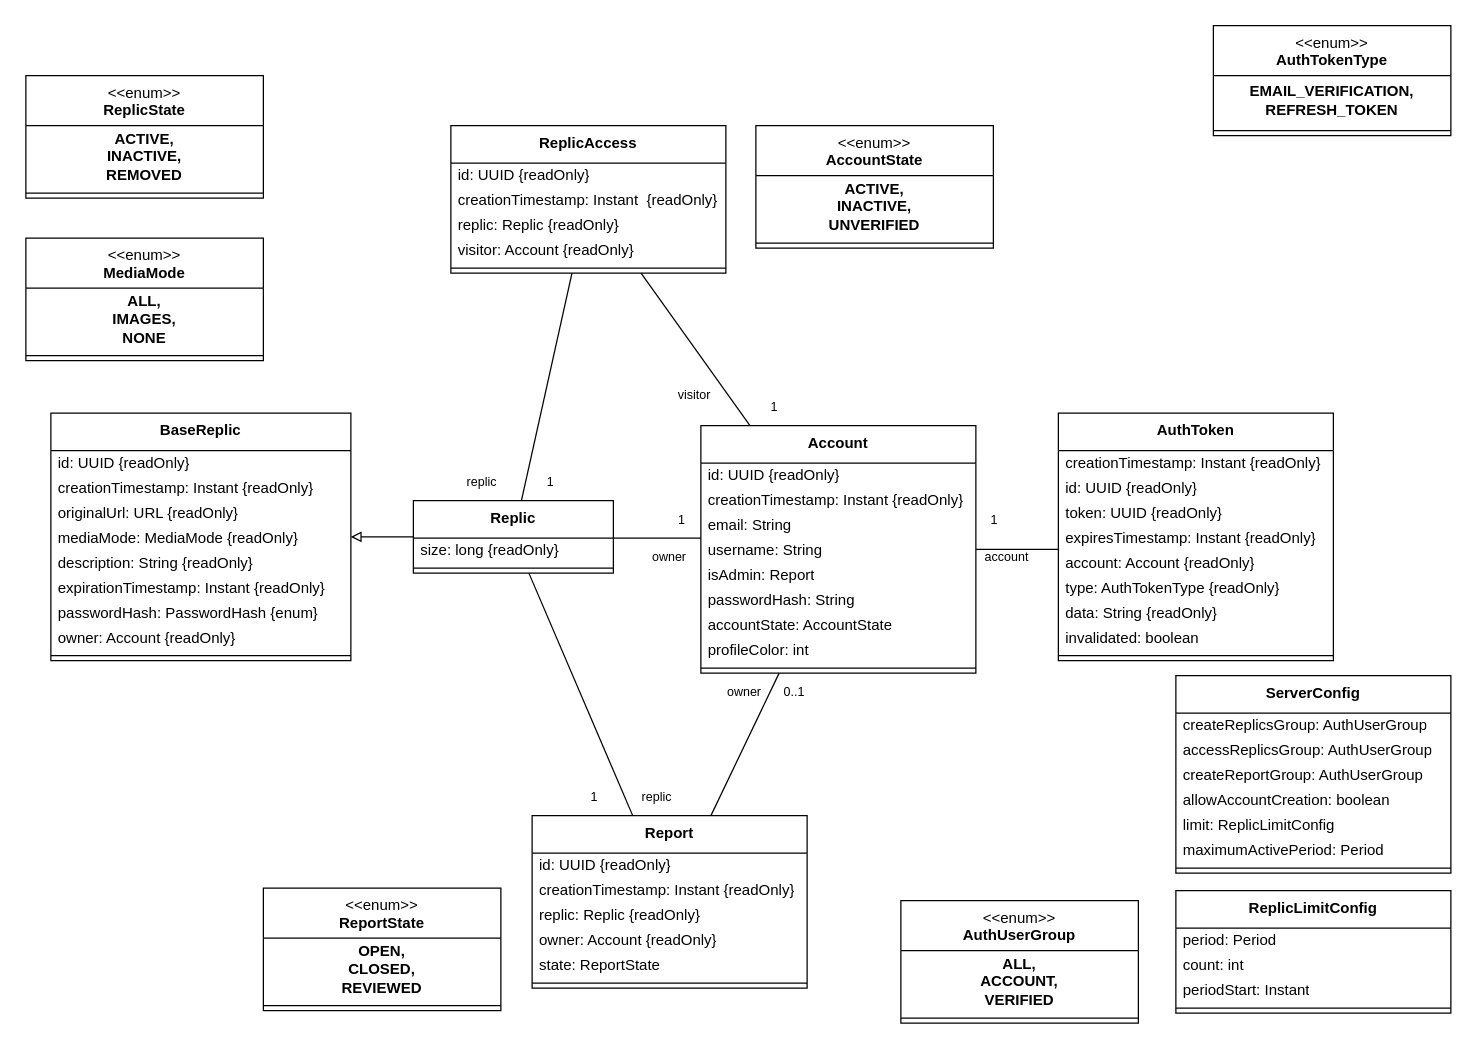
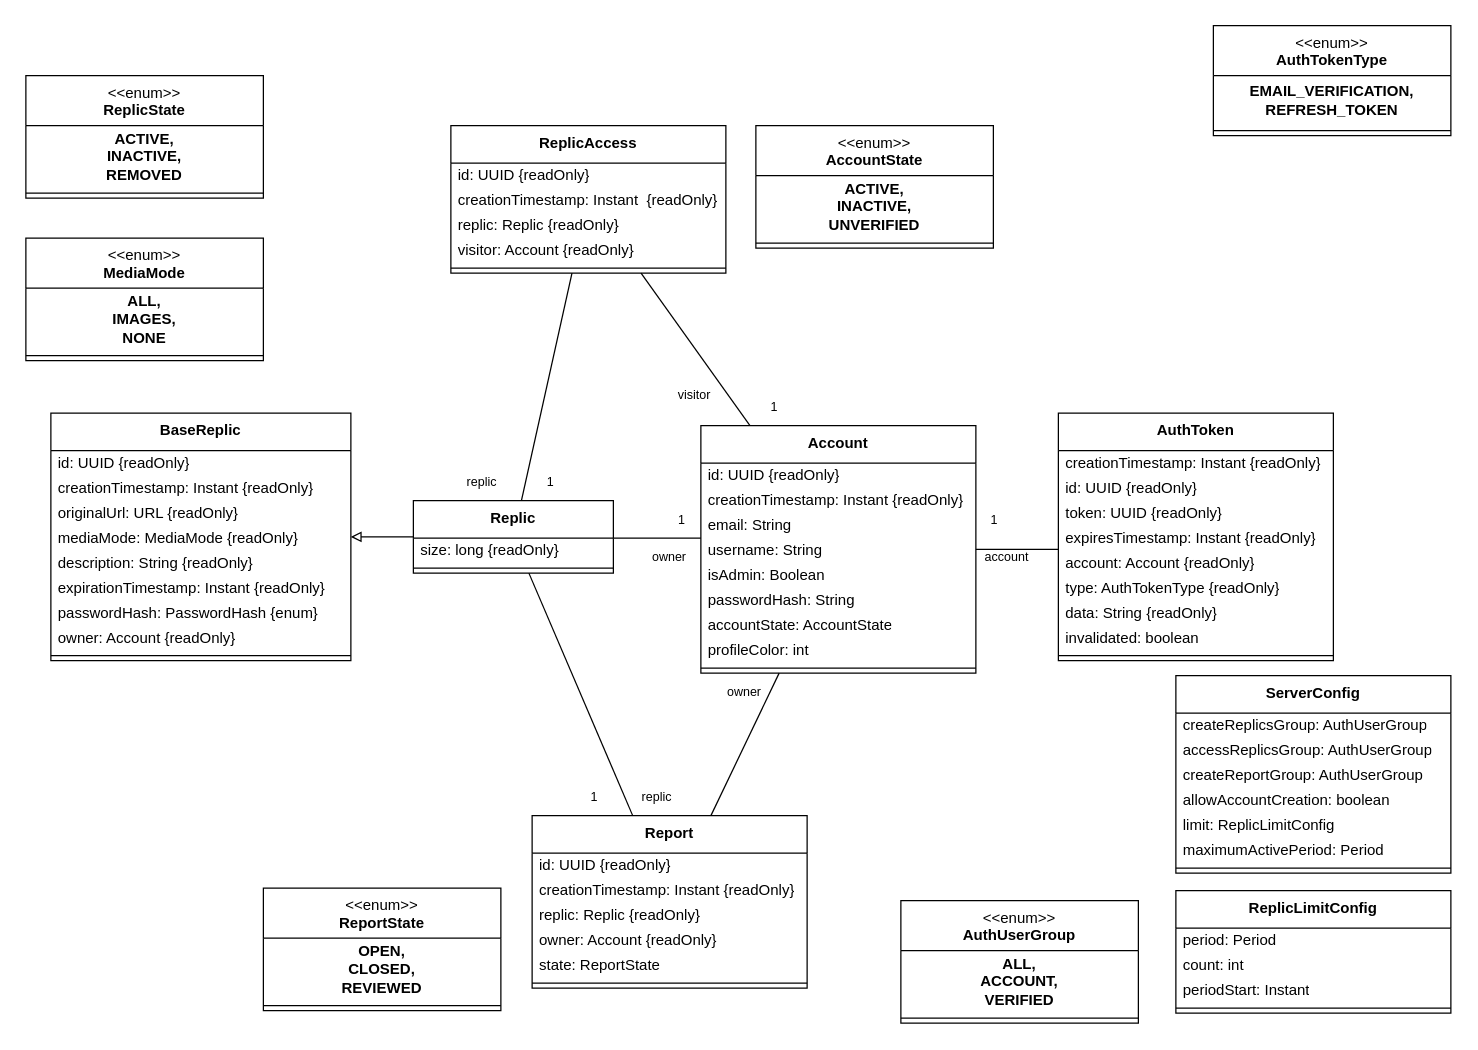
- <mxCell id="27" value="isAdmin: Report" style="text;html=1;strokeColor=none;fillColor=none;align=left;verticalAlign=middle;spacingLeft=4;spacingRight=4;overflow=hidden;rotatable=0;points=[[0,0.5],[1,0.5]];portConstraint=eastwest;whiteSpace=wrap;" parent="22" vertex="1"><mxGeometry y="110" width="220" height="20" as="geometry" /></mxCell>
+ <mxCell id="27" value="isAdmin: Boolean" style="text;html=1;strokeColor=none;fillColor=none;align=left;verticalAlign=middle;spacingLeft=4;spacingRight=4;overflow=hidden;rotatable=0;points=[[0,0.5],[1,0.5]];portConstraint=eastwest;whiteSpace=wrap;" parent="22" vertex="1"><mxGeometry y="110" width="220" height="20" as="geometry" /></mxCell>
- <mxCell id="81" value="0..1" style="text;html=1;align=center;verticalAlign=middle;whiteSpace=wrap;rounded=0;fontSize=10;" parent="1" vertex="1"><mxGeometry x="620" y="538" width="30" height="30" as="geometry" /></mxCell>
